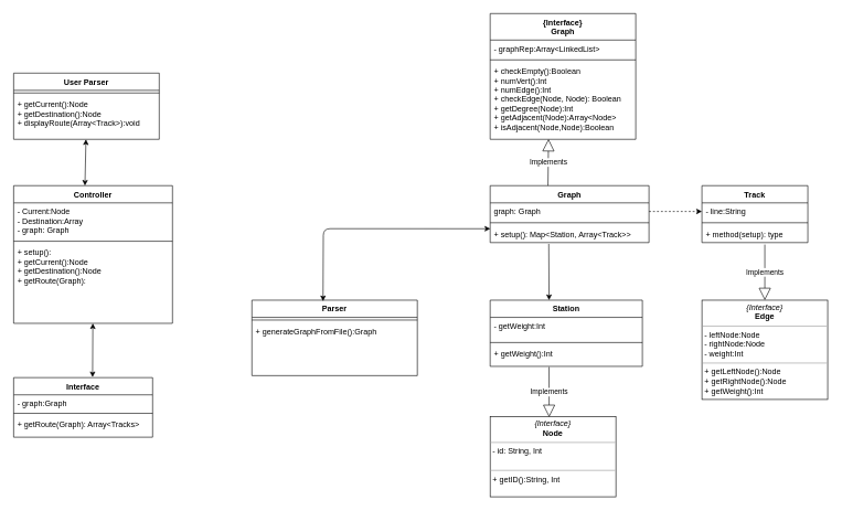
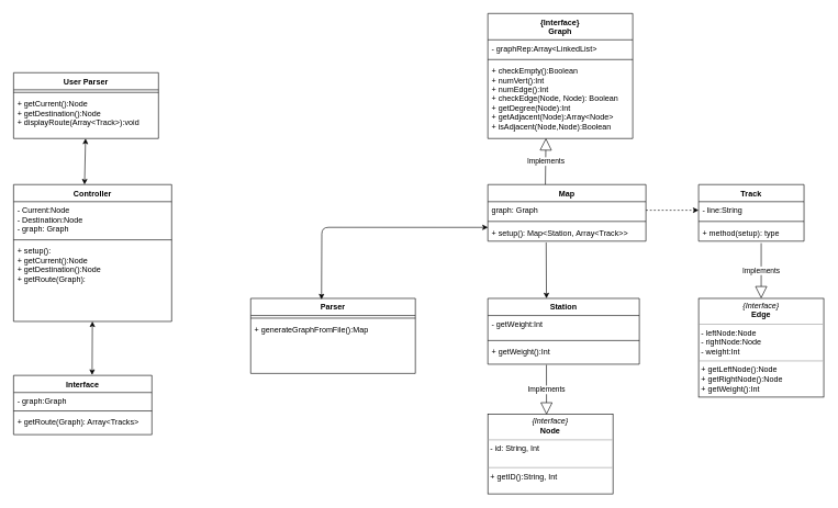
- <mxCell id="38" value="Graph" style="swimlane;fontStyle=1;align=center;verticalAlign=top;childLayout=stackLayout;horizontal=1;startSize=26;horizontalStack=0;resizeParent=1;resizeParentMax=0;resizeLast=0;collapsible=1;marginBottom=0;" parent="1" vertex="1"><mxGeometry x="740" y="280" width="240" height="86" as="geometry" /></mxCell>
+ <mxCell id="38" value="Map" style="swimlane;fontStyle=1;align=center;verticalAlign=top;childLayout=stackLayout;horizontal=1;startSize=26;horizontalStack=0;resizeParent=1;resizeParentMax=0;resizeLast=0;collapsible=1;marginBottom=0;" parent="1" vertex="1"><mxGeometry x="740" y="280" width="240" height="86" as="geometry" /></mxCell>
- <mxCell id="21" value="- Current:Node&#10;- Destination:Array&#10;- graph: Graph" style="text;strokeColor=none;fillColor=none;align=left;verticalAlign=top;spacingLeft=4;spacingRight=4;overflow=hidden;rotatable=0;points=[[0,0.5],[1,0.5]];portConstraint=eastwest;" parent="20" vertex="1"><mxGeometry y="26" width="240" height="54" as="geometry" /></mxCell>
+ <mxCell id="21" value="- Current:Node&#10;- Destination:Node&#10;- graph: Graph" style="text;strokeColor=none;fillColor=none;align=left;verticalAlign=top;spacingLeft=4;spacingRight=4;overflow=hidden;rotatable=0;points=[[0,0.5],[1,0.5]];portConstraint=eastwest;" parent="20" vertex="1"><mxGeometry y="26" width="240" height="54" as="geometry" /></mxCell>
- <mxCell id="7" value="+ generateGraphFromFile():Graph" style="text;strokeColor=none;fillColor=none;align=left;verticalAlign=top;spacingLeft=4;spacingRight=4;overflow=hidden;rotatable=0;points=[[0,0.5],[1,0.5]];portConstraint=eastwest;" parent="5" vertex="1"><mxGeometry y="34" width="250" height="80" as="geometry" /></mxCell>
+ <mxCell id="7" value="+ generateGraphFromFile():Map" style="text;strokeColor=none;fillColor=none;align=left;verticalAlign=top;spacingLeft=4;spacingRight=4;overflow=hidden;rotatable=0;points=[[0,0.5],[1,0.5]];portConstraint=eastwest;" parent="5" vertex="1"><mxGeometry y="34" width="250" height="80" as="geometry" /></mxCell>
